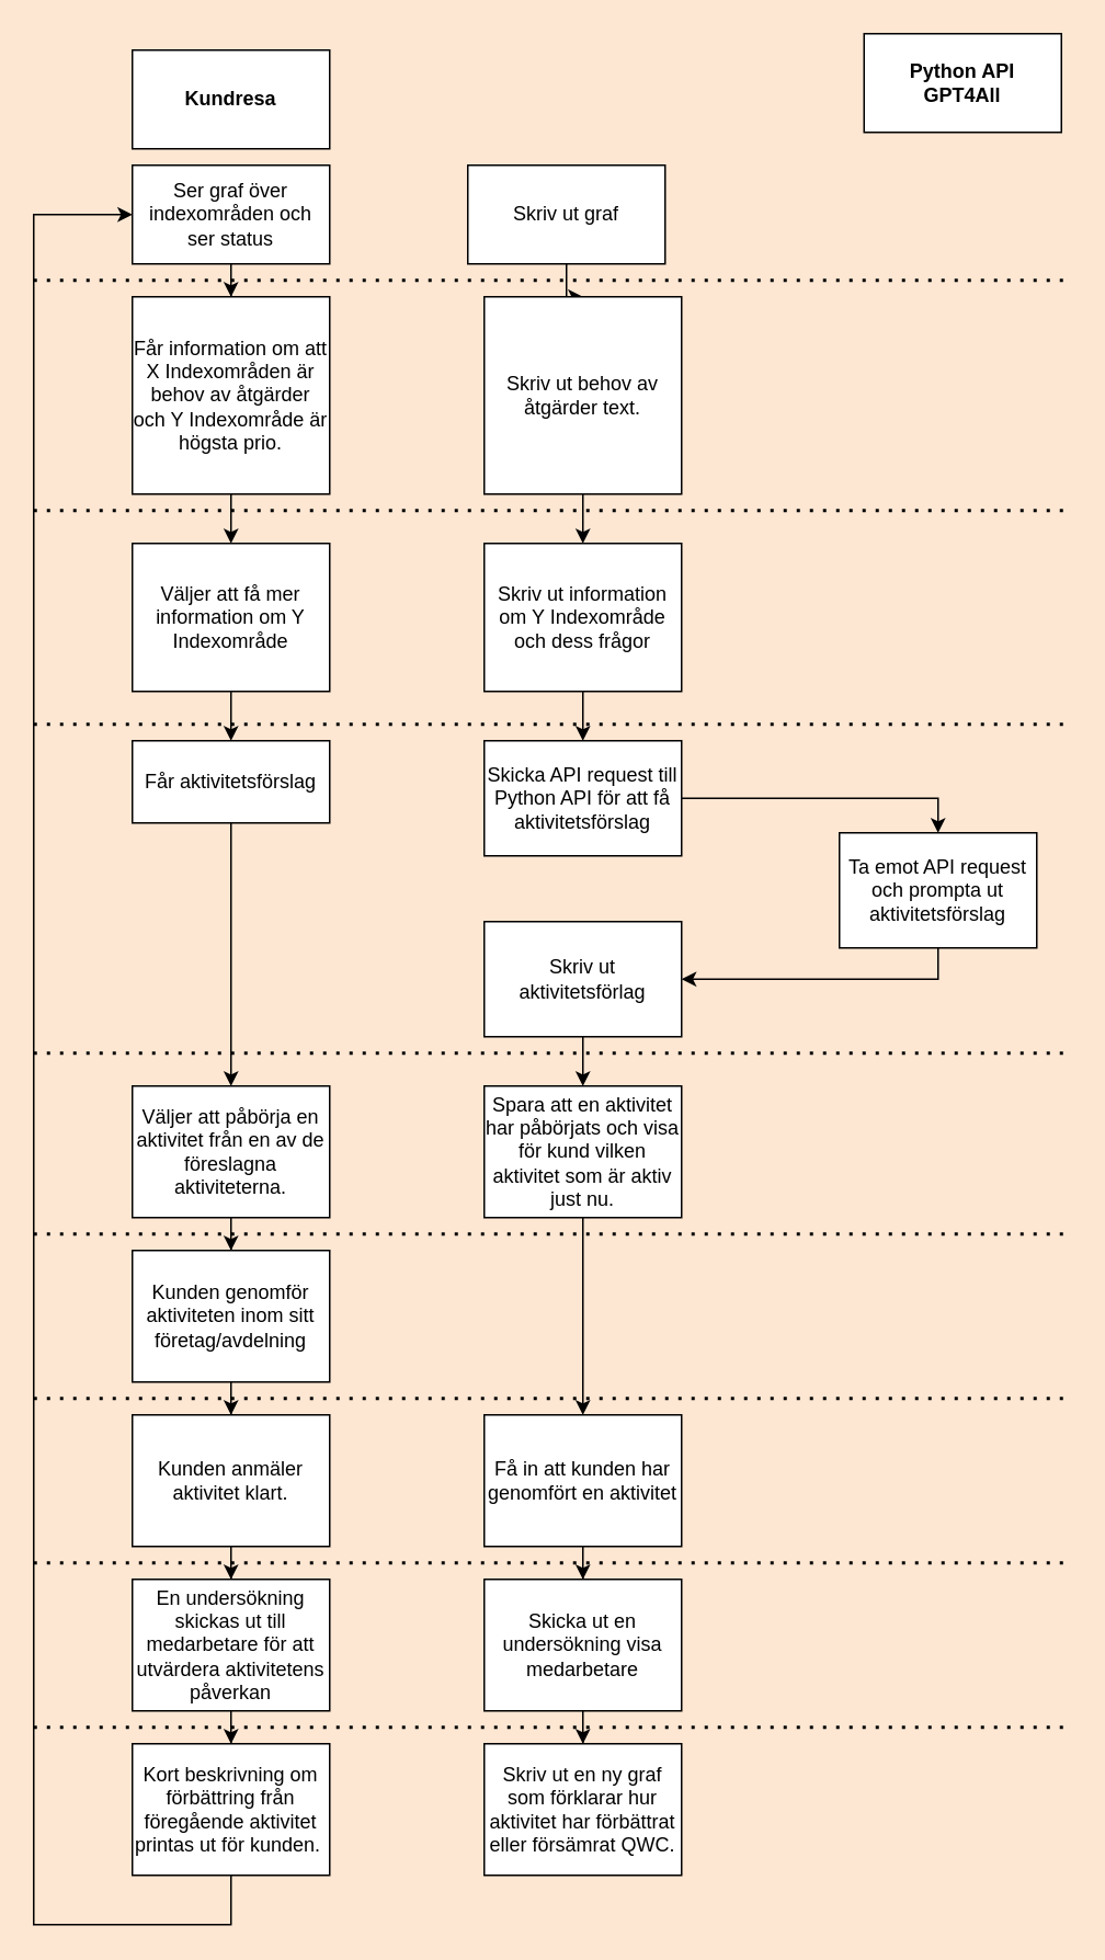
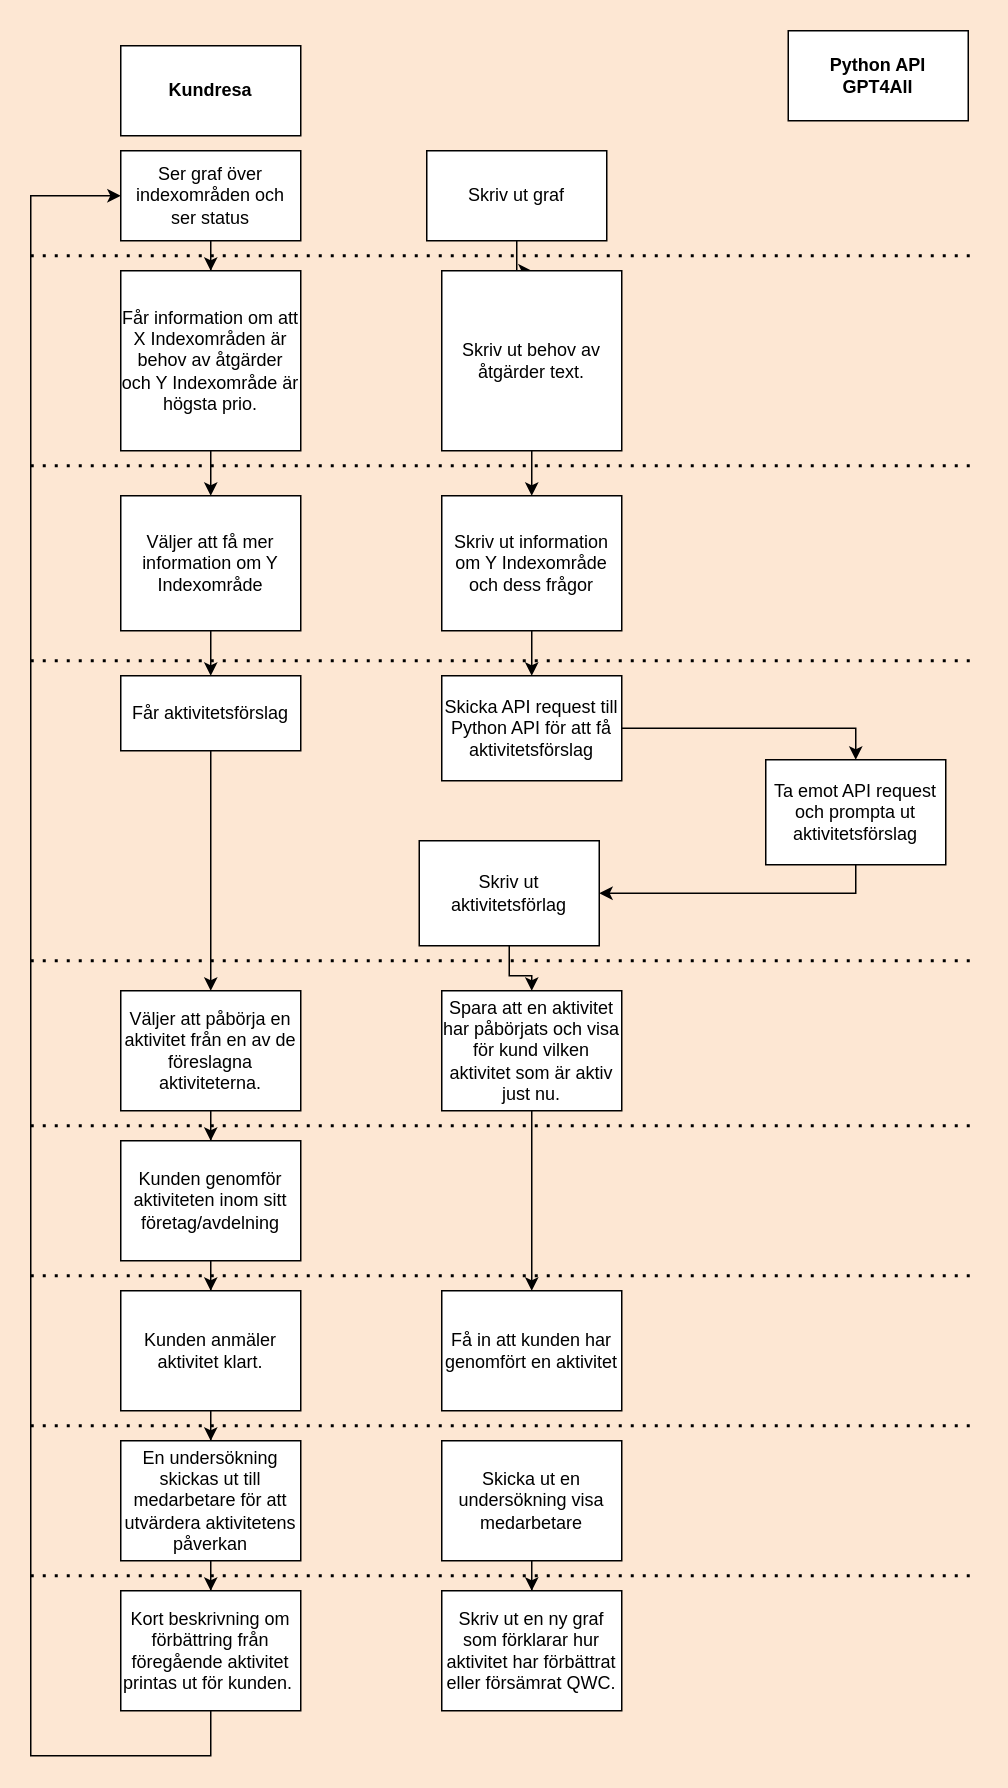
- <mxCell id="31" value="Skriv ut aktivitetsförlag" style="rounded=0;whiteSpace=wrap;html=1;" vertex="1" parent="1"><mxGeometry x="294" y="560" width="120" height="70" as="geometry" /></mxCell>
+ <mxCell id="31" value="Skriv ut aktivitetsförlag" style="rounded=0;whiteSpace=wrap;html=1;" vertex="1" parent="1"><mxGeometry x="279" y="560" width="120" height="70" as="geometry" /></mxCell>
- <mxCell id="36" value="" style="edgeStyle=orthogonalEdgeStyle;rounded=0;orthogonalLoop=1;jettySize=auto;html=1;" edge="1" parent="1" source="37" target="39"><mxGeometry relative="1" as="geometry" /></mxCell>
